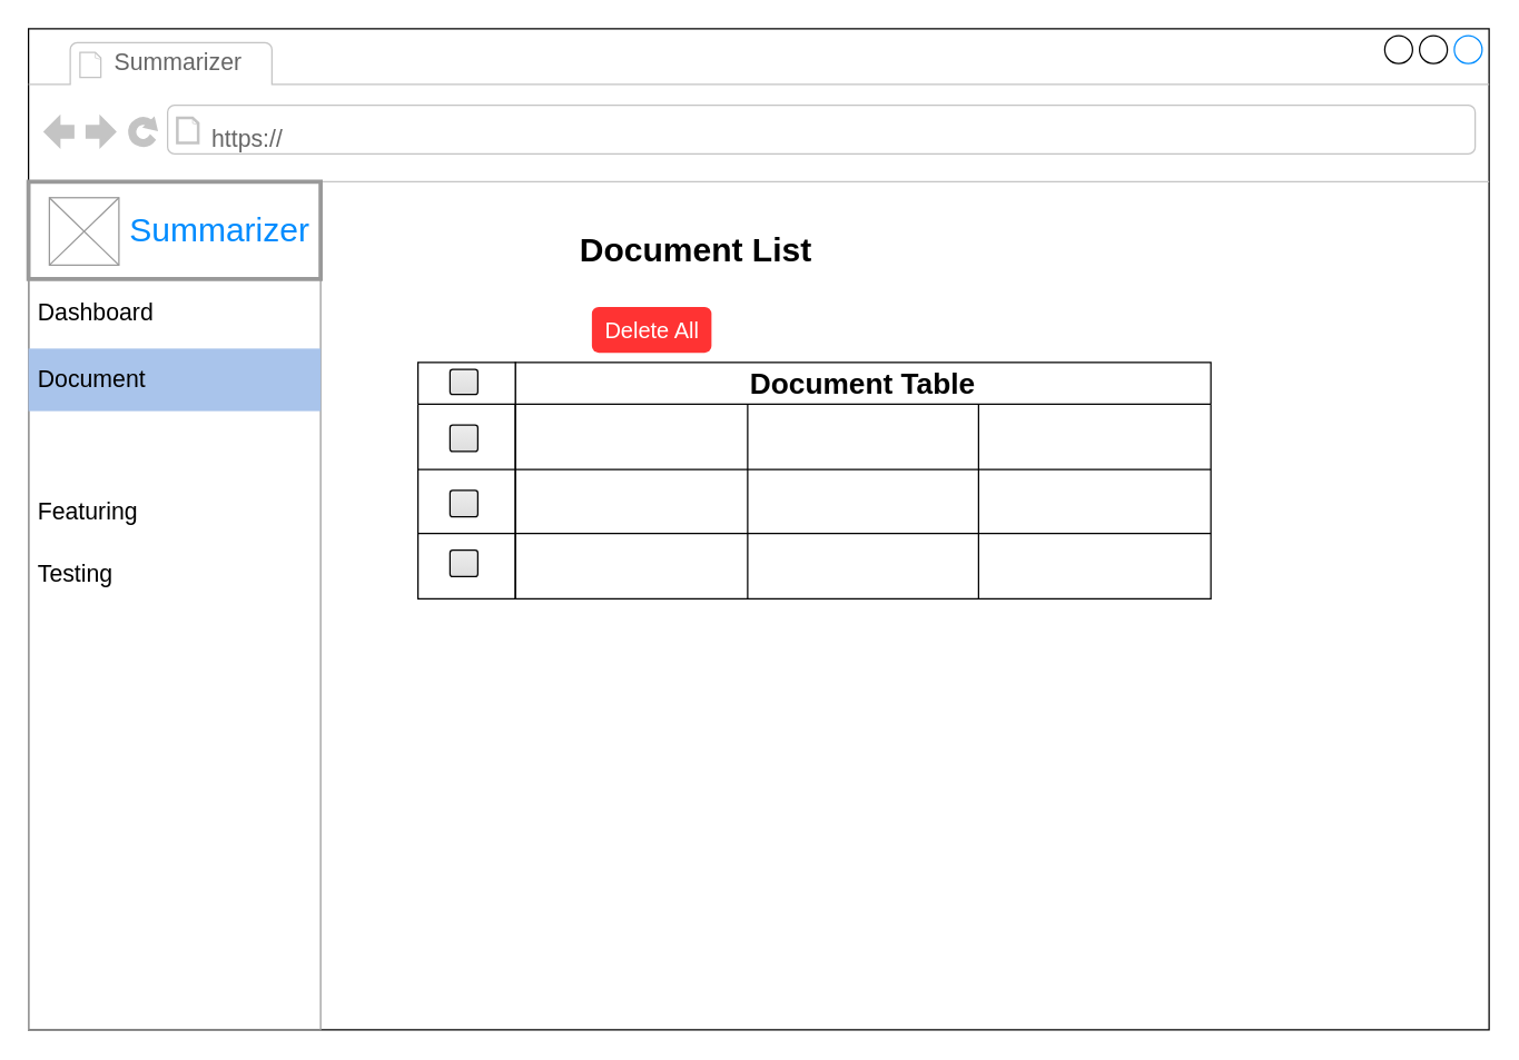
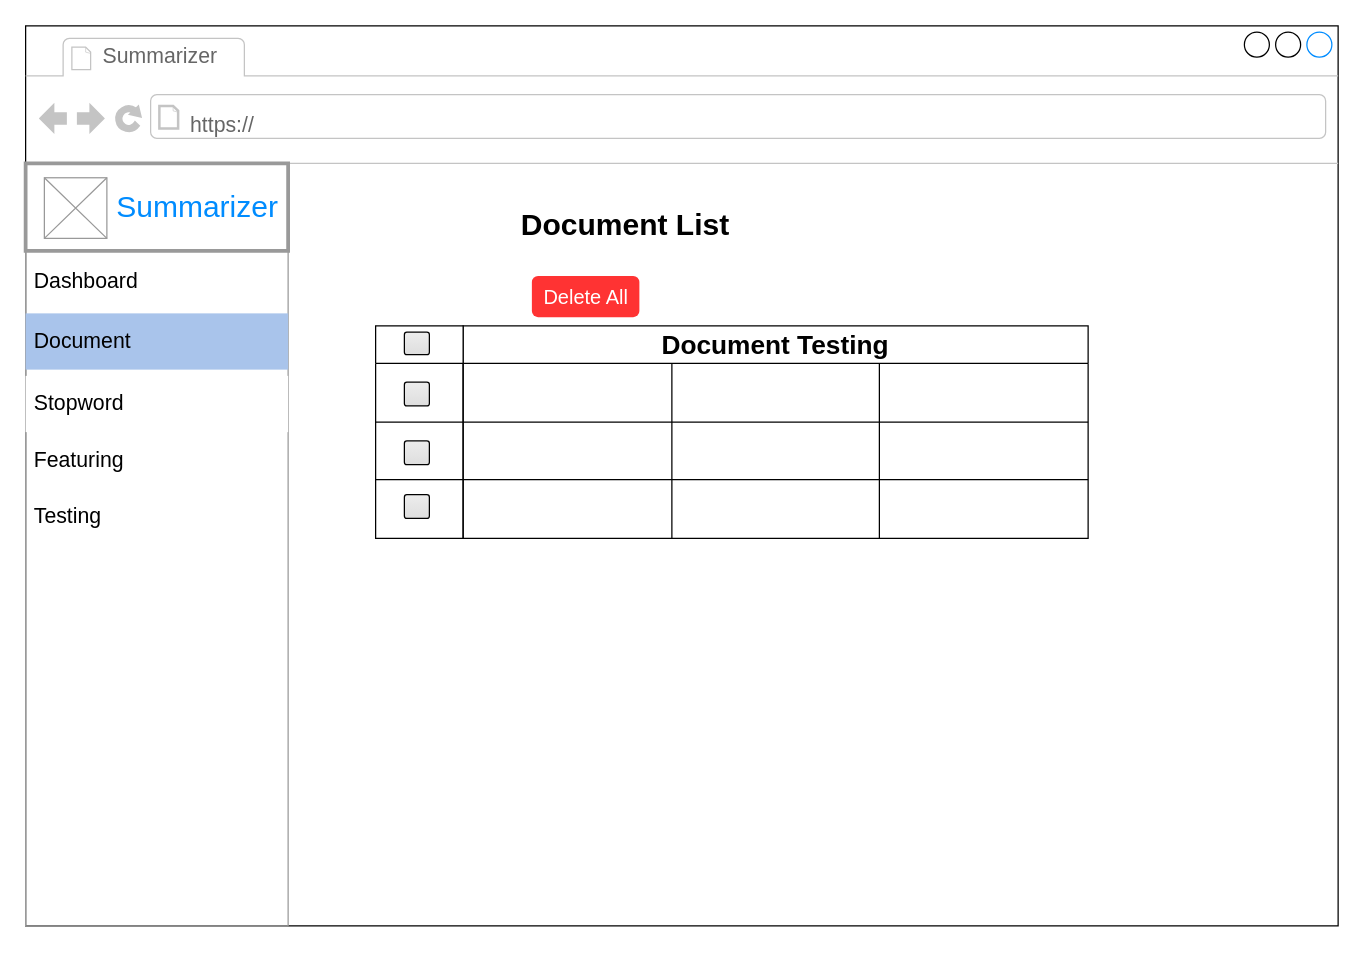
- <mxCell id="5" value="&lt;font style=&quot;font-size: 21px&quot;&gt;Document Table&lt;/font&gt;" style="shape=table;html=1;whiteSpace=wrap;startSize=30;container=1;collapsible=0;childLayout=tableLayout;fontStyle=1;align=center;" vertex="1" parent="2"><mxGeometry x="350" y="240" width="500" height="170" as="geometry" /></mxCell>
+ <mxCell id="5" value="&lt;font style=&quot;font-size: 21px&quot;&gt;Document Testing&lt;/font&gt;" style="shape=table;html=1;whiteSpace=wrap;startSize=30;container=1;collapsible=0;childLayout=tableLayout;fontStyle=1;align=center;" vertex="1" parent="2"><mxGeometry x="350" y="240" width="500" height="170" as="geometry" /></mxCell>
+ <mxCell id="25" value="Stopword" style="strokeWidth=1;shadow=0;dashed=0;align=center;html=1;shape=mxgraph.mockup.forms.rrect;rSize=0;fontSize=17;align=left;spacingLeft=5;resizeWidth=1;strokeColor=none;" vertex="1" parent="18"><mxGeometry y="170" width="210" height="45" as="geometry" /></mxCell>
